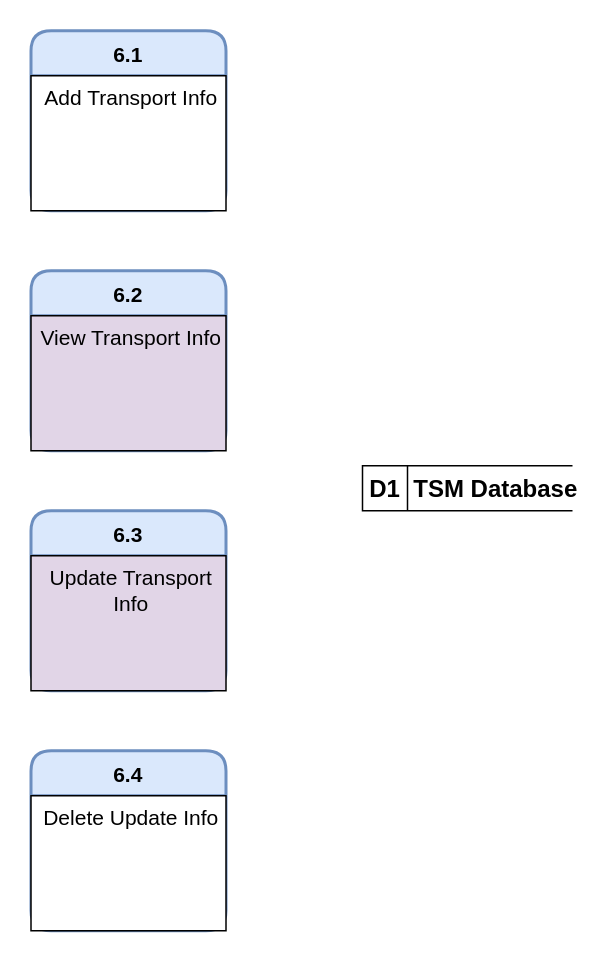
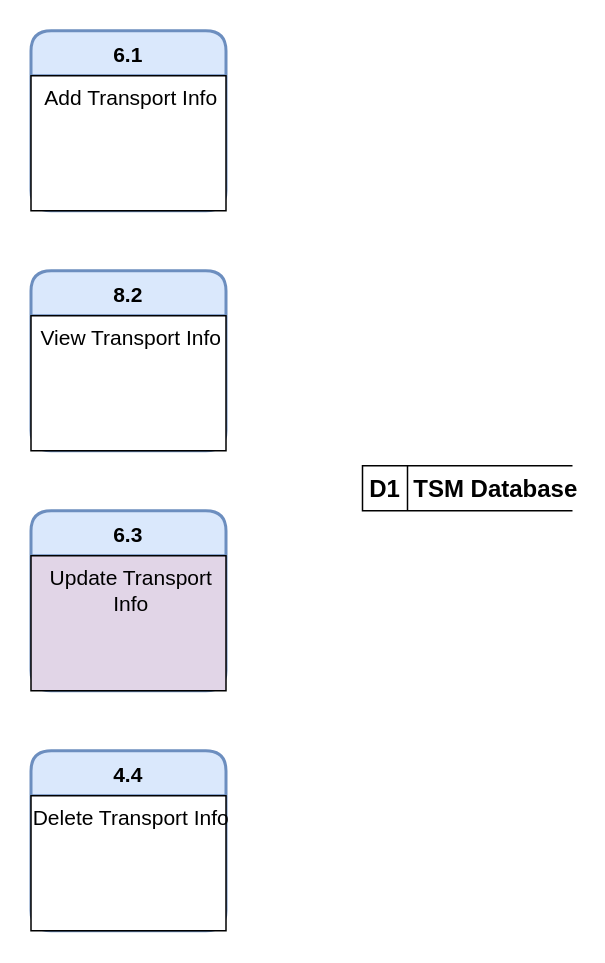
- <mxCell id="6" value="6.2" style="swimlane;childLayout=stackLayout;horizontal=1;startSize=30;horizontalStack=0;rounded=1;fontSize=14;fontStyle=1;strokeWidth=2;resizeParent=0;resizeLast=1;shadow=0;dashed=0;align=center;hachureGap=4;pointerEvents=0;fillColor=#dae8fc;strokeColor=#6c8ebf;" vertex="1" parent="1"><mxGeometry x="20" y="180" width="130" height="120" as="geometry" /></mxCell>
+ <mxCell id="6" value="8.2" style="swimlane;childLayout=stackLayout;horizontal=1;startSize=30;horizontalStack=0;rounded=1;fontSize=14;fontStyle=1;strokeWidth=2;resizeParent=0;resizeLast=1;shadow=0;dashed=0;align=center;hachureGap=4;pointerEvents=0;fillColor=#dae8fc;strokeColor=#6c8ebf;" vertex="1" parent="1"><mxGeometry x="20" y="180" width="130" height="120" as="geometry" /></mxCell>
- <mxCell id="7" value="View Transport Info" style="align=center;spacingLeft=4;fontSize=14;verticalAlign=top;resizable=0;rotatable=0;part=1;fillColor=#e1d5e7;" vertex="1" parent="6"><mxGeometry y="30" width="130" height="90" as="geometry" /></mxCell>
+ <mxCell id="7" value="View Transport Info" style="align=center;spacingLeft=4;fontSize=14;verticalAlign=top;resizable=0;rotatable=0;part=1;" vertex="1" parent="6"><mxGeometry y="30" width="130" height="90" as="geometry" /></mxCell>
- <mxCell id="14" value="6.4" style="swimlane;childLayout=stackLayout;horizontal=1;startSize=30;horizontalStack=0;rounded=1;fontSize=14;fontStyle=1;strokeWidth=2;resizeParent=0;resizeLast=1;shadow=0;dashed=0;align=center;hachureGap=4;pointerEvents=0;fillColor=#dae8fc;strokeColor=#6c8ebf;" vertex="1" parent="1"><mxGeometry x="20" y="500" width="130" height="120" as="geometry" /></mxCell>
+ <mxCell id="14" value="4.4" style="swimlane;childLayout=stackLayout;horizontal=1;startSize=30;horizontalStack=0;rounded=1;fontSize=14;fontStyle=1;strokeWidth=2;resizeParent=0;resizeLast=1;shadow=0;dashed=0;align=center;hachureGap=4;pointerEvents=0;fillColor=#dae8fc;strokeColor=#6c8ebf;" vertex="1" parent="1"><mxGeometry x="20" y="500" width="130" height="120" as="geometry" /></mxCell>
- <mxCell id="15" value="Delete Update Info" style="align=center;spacingLeft=4;fontSize=14;verticalAlign=top;resizable=0;rotatable=0;part=1;" vertex="1" parent="14"><mxGeometry y="30" width="130" height="90" as="geometry" /></mxCell>
+ <mxCell id="15" value="Delete Transport Info" style="align=center;spacingLeft=4;fontSize=14;verticalAlign=top;resizable=0;rotatable=0;part=1;" vertex="1" parent="14"><mxGeometry y="30" width="130" height="90" as="geometry" /></mxCell>
